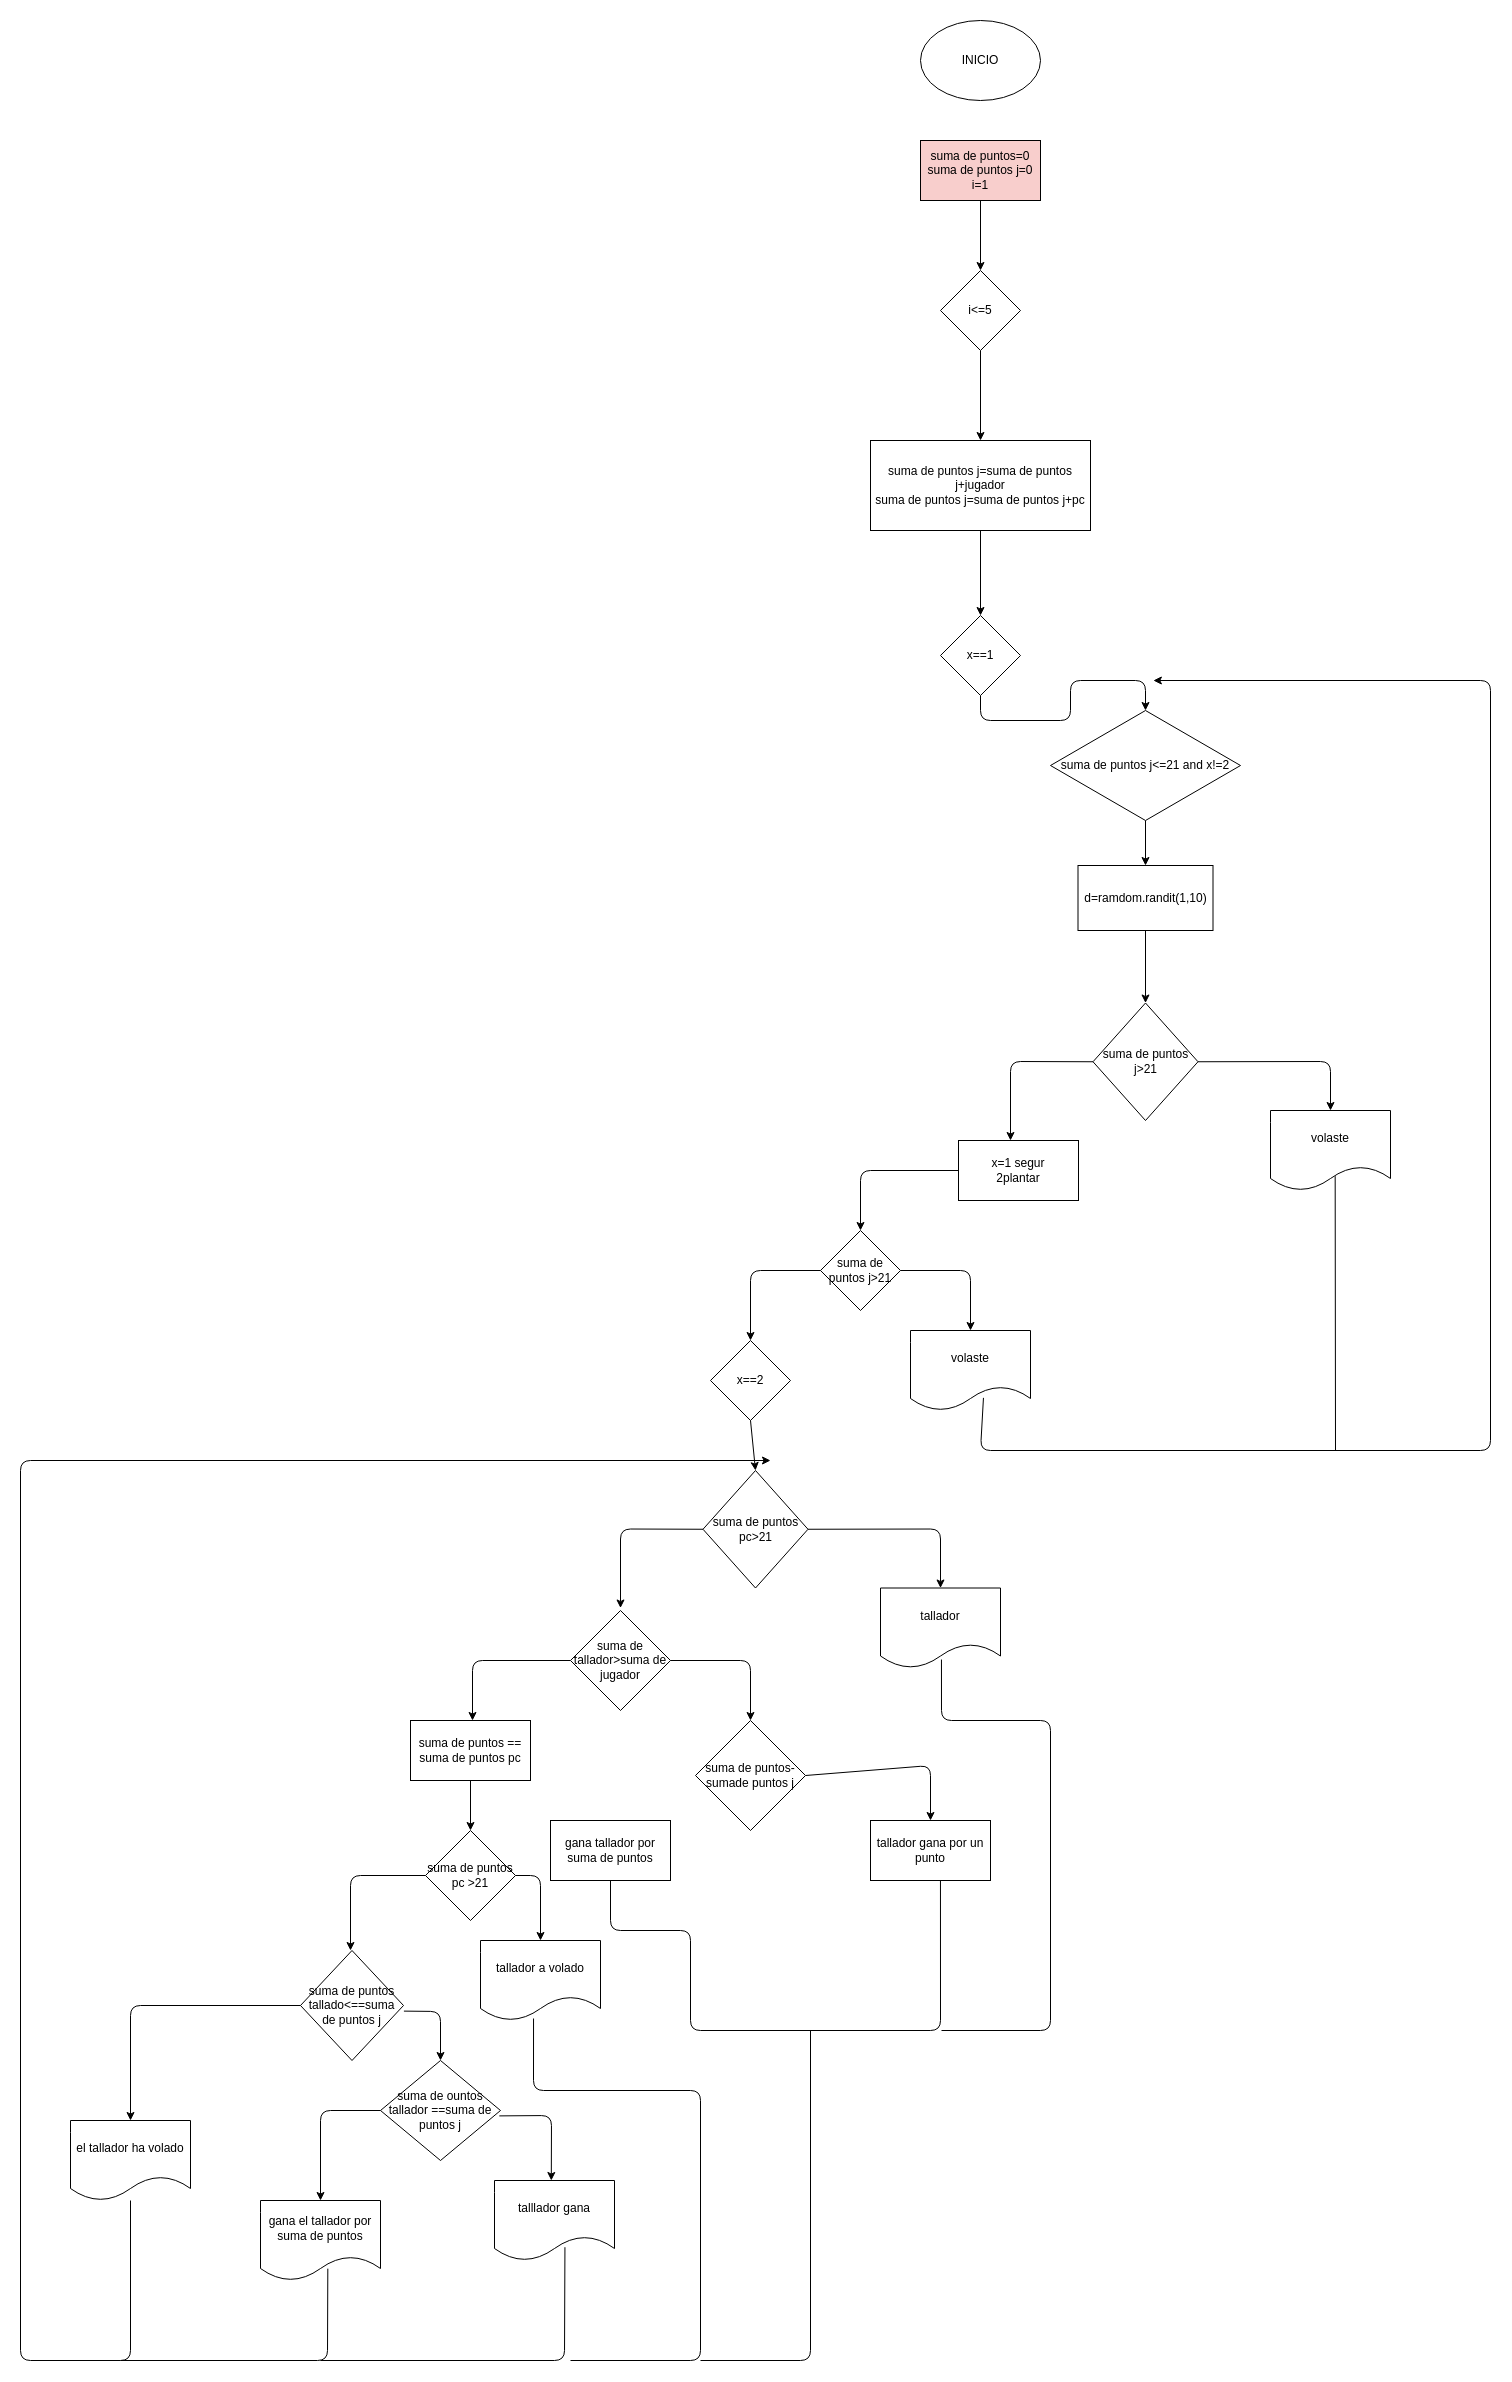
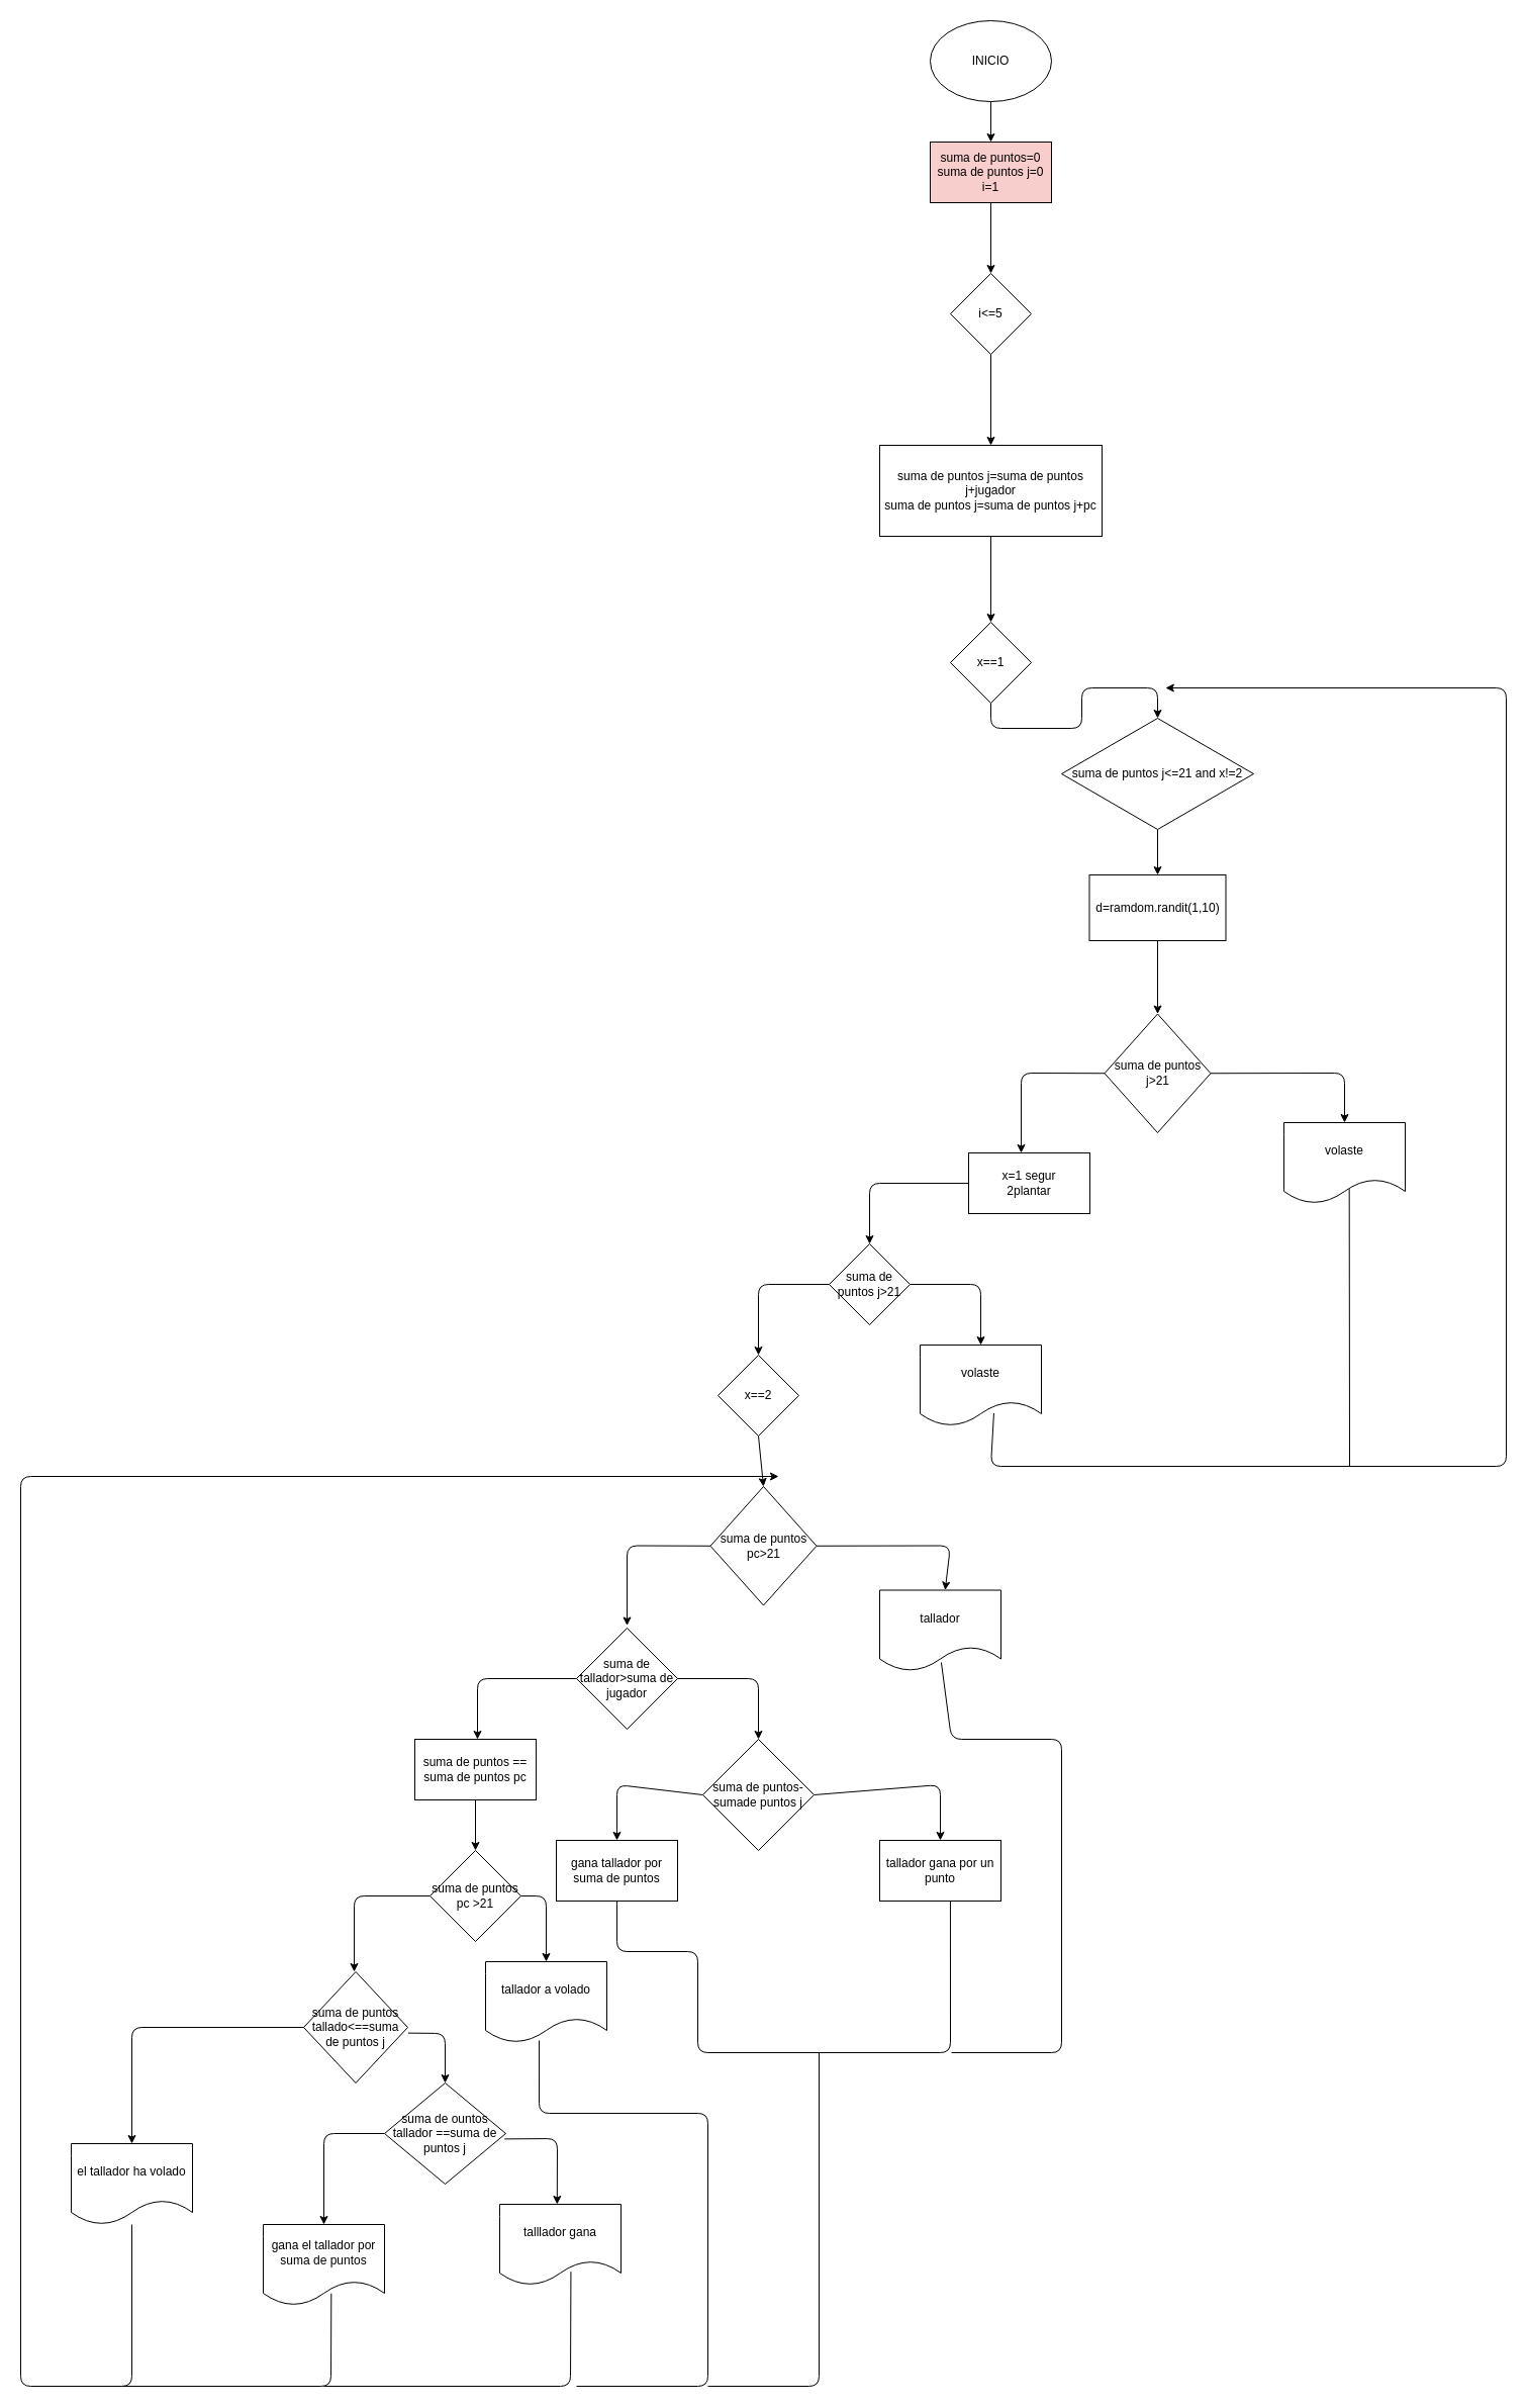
+ <mxCell id="2" value="" style="edgeStyle=none;html=1;" edge="1" parent="1" source="3" target="5"><mxGeometry relative="1" as="geometry" /></mxCell>
- <mxCell id="29" value="tallador" style="shape=document;whiteSpace=wrap;html=1;boundedLbl=1;" vertex="1" parent="1"><mxGeometry x="880" y="1587.5" width="120" height="80" as="geometry" /></mxCell>
+ <mxCell id="29" value="tallador" style="shape=document;whiteSpace=wrap;html=1;boundedLbl=1;" vertex="1" parent="1"><mxGeometry x="870" y="1572.5" width="120" height="80" as="geometry" /></mxCell>
+ <mxCell id="39" value="" style="endArrow=classic;html=1;exitX=0;exitY=0.5;exitDx=0;exitDy=0;entryX=0.5;entryY=0;entryDx=0;entryDy=0;" edge="1" parent="1" source="35" target="38"><mxGeometry width="50" height="50" relative="1" as="geometry"><mxPoint x="640" y="1790" as="sourcePoint" /><mxPoint x="690" y="1740" as="targetPoint" /><Array as="points"><mxPoint x="610" y="1765" /></Array></mxGeometry></mxCell>
